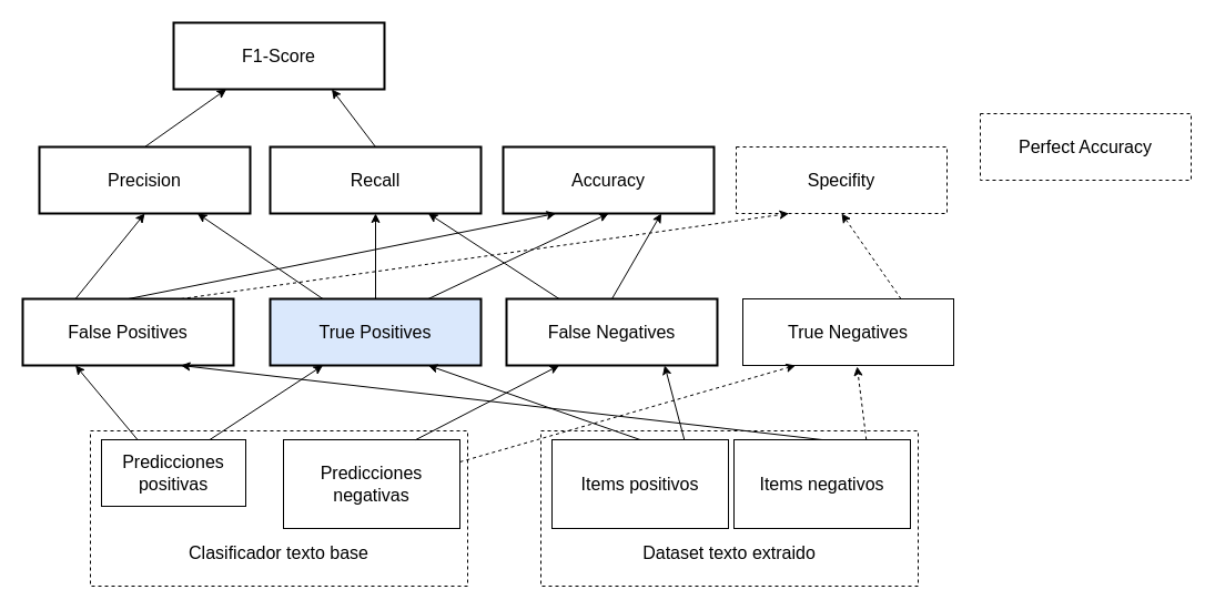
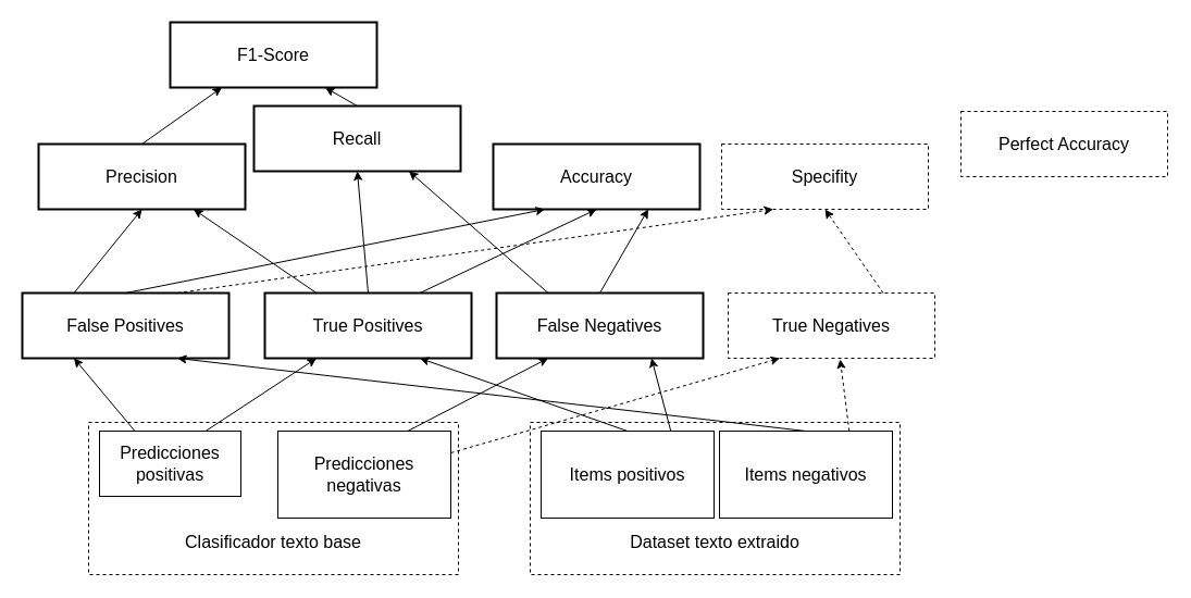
- <mxCell id="4" value="Recall" style="rounded=0;whiteSpace=wrap;html=1;fontSize=16;strokeWidth=2;" parent="1" vertex="1"><mxGeometry x="243" y="132" width="190" height="60" as="geometry" /></mxCell>
+ <mxCell id="4" value="Recall" style="rounded=0;whiteSpace=wrap;html=1;fontSize=16;strokeWidth=2;" parent="1" vertex="1"><mxGeometry x="233" y="97" width="190" height="60" as="geometry" /></mxCell>
- <mxCell id="7" value="True Positives" style="rounded=0;whiteSpace=wrap;html=1;fontSize=16;strokeWidth=2;fillColor=#dae8fc;" parent="1" vertex="1"><mxGeometry x="243" y="269" width="190" height="60" as="geometry" /></mxCell>
+ <mxCell id="7" value="True Positives" style="rounded=0;whiteSpace=wrap;html=1;fontSize=16;strokeWidth=2;" parent="1" vertex="1"><mxGeometry x="243" y="269" width="190" height="60" as="geometry" /></mxCell>
- <mxCell id="9" value="True Negatives" style="rounded=0;whiteSpace=wrap;html=1;fontSize=16;strokeWidth=1;dashed=0;" parent="1" vertex="1"><mxGeometry x="669" y="269" width="190" height="60" as="geometry" /></mxCell>
+ <mxCell id="9" value="True Negatives" style="rounded=0;whiteSpace=wrap;html=1;fontSize=16;strokeWidth=1;dashed=1;" parent="1" vertex="1"><mxGeometry x="669" y="269" width="190" height="60" as="geometry" /></mxCell>
